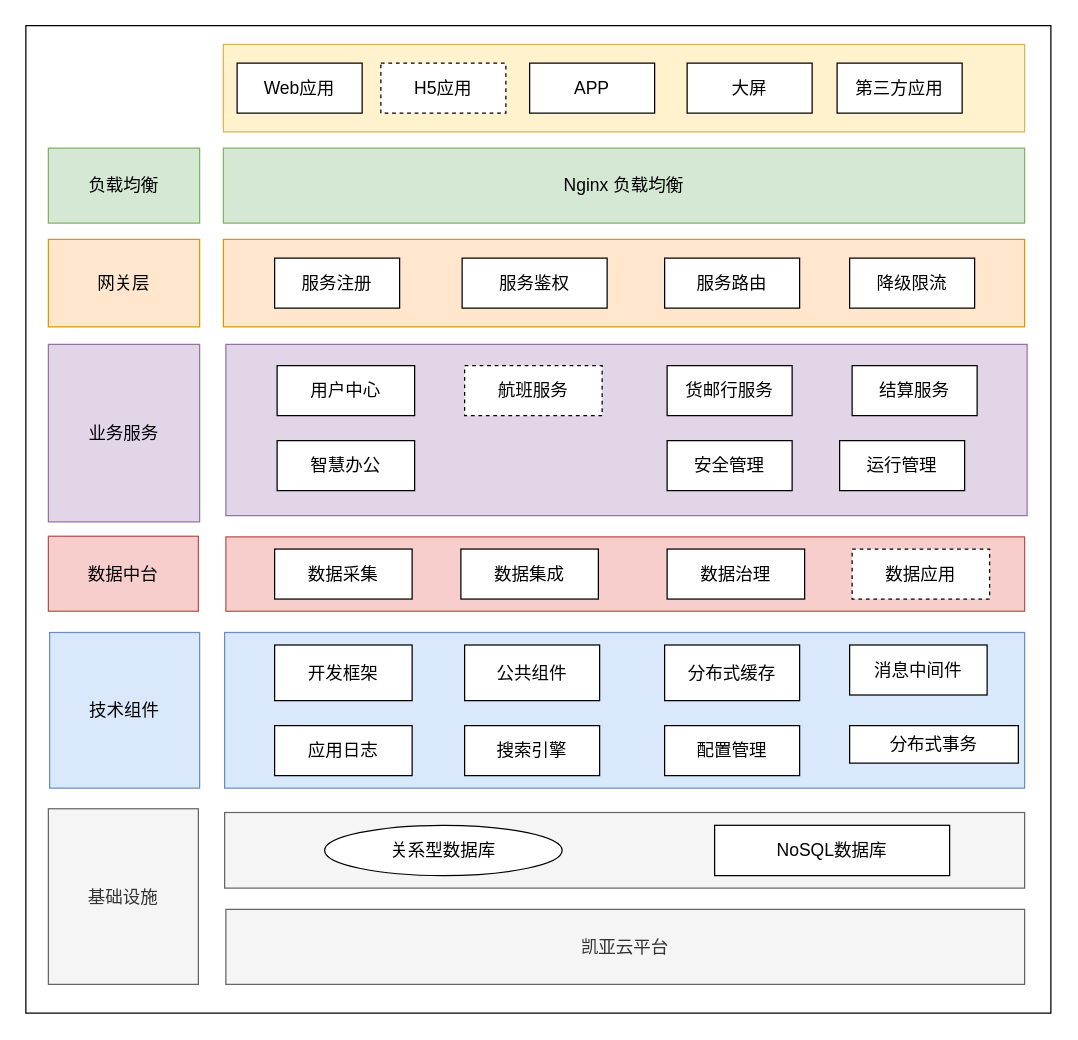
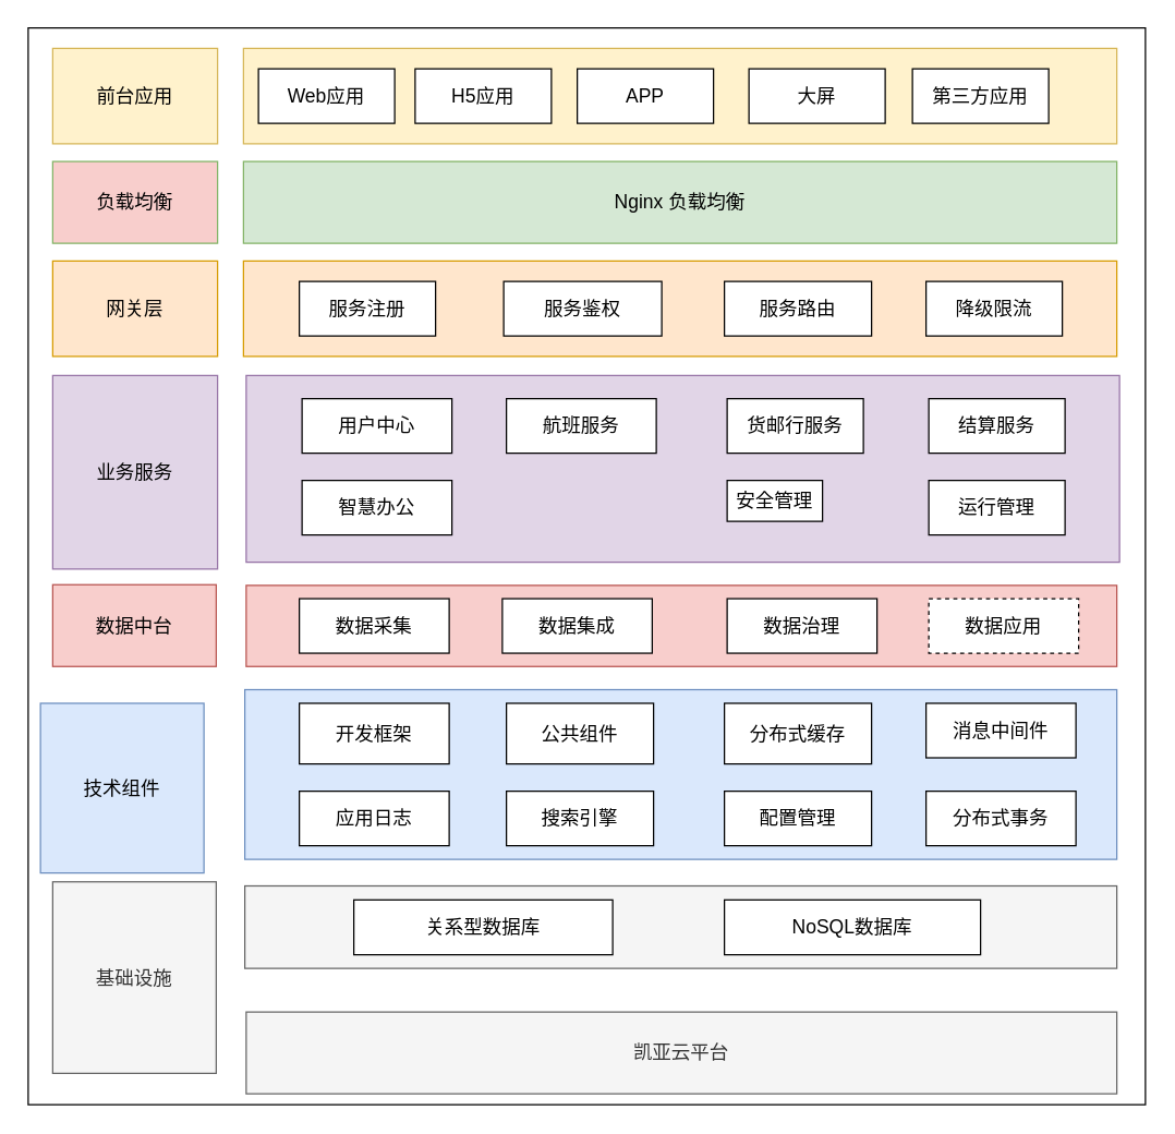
+ <mxCell id="11" value="前台应用" style="rounded=0;whiteSpace=wrap;html=1;fontSize=14;fillColor=#fff2cc;strokeColor=#d6b656;" parent="1" vertex="1"><mxGeometry x="38" y="35" width="121" height="70" as="geometry" /></mxCell>
- <mxCell id="14" value="H5应用" style="rounded=0;whiteSpace=wrap;html=1;fontFamily=Helvetica;fontSize=14;fontStyle=0;dashed=1;" vertex="1" parent="1"><mxGeometry x="304" y="50" width="100" height="40" as="geometry" /></mxCell>
+ <mxCell id="14" value="H5应用" style="rounded=0;whiteSpace=wrap;html=1;fontFamily=Helvetica;fontSize=14;fontStyle=0" vertex="1" parent="1"><mxGeometry x="304" y="50" width="100" height="40" as="geometry" /></mxCell>
- <mxCell id="39" value="负载均衡" style="rounded=0;whiteSpace=wrap;html=1;fontSize=14;fillColor=#d5e8d4;strokeColor=#82b366;" vertex="1" parent="1"><mxGeometry x="38" y="118" width="121" height="60" as="geometry" /></mxCell>
+ <mxCell id="39" value="负载均衡" style="rounded=0;whiteSpace=wrap;html=1;fontSize=14;fillColor=#f8cecc;strokeColor=#82b366;" vertex="1" parent="1"><mxGeometry x="38" y="118" width="121" height="60" as="geometry" /></mxCell>
- <mxCell id="24" value="航班服务" style="rounded=0;whiteSpace=wrap;html=1;fontFamily=Helvetica;fontSize=14;dashed=1;" vertex="1" parent="1"><mxGeometry x="371" y="292" width="110" height="40" as="geometry" /></mxCell>
+ <mxCell id="24" value="航班服务" style="rounded=0;whiteSpace=wrap;html=1;fontFamily=Helvetica;fontSize=14;" vertex="1" parent="1"><mxGeometry x="371" y="292" width="110" height="40" as="geometry" /></mxCell>
- <mxCell id="26" value="安全管理" style="rounded=0;whiteSpace=wrap;html=1;fontFamily=Helvetica;fontSize=14;" vertex="1" parent="1"><mxGeometry x="533" y="352" width="100" height="40" as="geometry" /></mxCell>
+ <mxCell id="26" value="安全管理" style="rounded=0;whiteSpace=wrap;html=1;fontFamily=Helvetica;fontSize=14;" vertex="1" parent="1"><mxGeometry x="533" y="352" width="70" height="30" as="geometry" /></mxCell>
- <mxCell id="25" value="运行管理" style="rounded=0;whiteSpace=wrap;html=1;fontFamily=Helvetica;fontSize=14;" vertex="1" parent="1"><mxGeometry x="671" y="352" width="100" height="40" as="geometry" /></mxCell>
+ <mxCell id="25" value="运行管理" style="rounded=0;whiteSpace=wrap;html=1;fontFamily=Helvetica;fontSize=14;" vertex="1" parent="1"><mxGeometry x="681" y="352" width="100" height="40" as="geometry" /></mxCell>
- <mxCell id="3" value="技术组件" style="rounded=0;whiteSpace=wrap;html=1;fontSize=14;fillColor=#dae8fc;strokeColor=#6c8ebf;" parent="1" vertex="1"><mxGeometry x="39" y="505.5" width="120" height="124.5" as="geometry" /></mxCell>
+ <mxCell id="3" value="技术组件" style="rounded=0;whiteSpace=wrap;html=1;fontSize=14;fillColor=#dae8fc;strokeColor=#6c8ebf;" parent="1" vertex="1"><mxGeometry x="29" y="515.5" width="120" height="124.5" as="geometry" /></mxCell>
- <mxCell id="34" value="分布式事务" style="rounded=0;whiteSpace=wrap;html=1;fontFamily=Helvetica;fontSize=14;" vertex="1" parent="1"><mxGeometry x="679" y="580" width="135" height="30" as="geometry" /></mxCell>
+ <mxCell id="34" value="分布式事务" style="rounded=0;whiteSpace=wrap;html=1;fontFamily=Helvetica;fontSize=14;" vertex="1" parent="1"><mxGeometry x="679" y="580" width="110" height="40" as="geometry" /></mxCell>
- <mxCell id="43" value="关系型数据库" style="ellipse;whiteSpace=wrap;html=1;fontFamily=Helvetica;fontSize=14;" vertex="1" parent="1"><mxGeometry x="259" y="659.75" width="190" height="40.25" as="geometry" /></mxCell>
+ <mxCell id="43" value="关系型数据库" style="rounded=0;whiteSpace=wrap;html=1;fontFamily=Helvetica;fontSize=14;" vertex="1" parent="1"><mxGeometry x="259" y="659.75" width="190" height="40.25" as="geometry" /></mxCell>
- <mxCell id="44" value="NoSQL数据库" style="rounded=0;whiteSpace=wrap;html=1;fontFamily=Helvetica;fontSize=14;" vertex="1" parent="1"><mxGeometry x="571" y="659.75" width="188" height="40.25" as="geometry" /></mxCell>
+ <mxCell id="44" value="NoSQL数据库" style="rounded=0;whiteSpace=wrap;html=1;fontFamily=Helvetica;fontSize=14;" vertex="1" parent="1"><mxGeometry x="531" y="659.75" width="188" height="40.25" as="geometry" /></mxCell>
- <mxCell id="22" value="凯亚云平台" style="rounded=0;whiteSpace=wrap;html=1;fontFamily=Helvetica;fontSize=14;fillColor=#f5f5f5;strokeColor=#666666;fontColor=#333333;" vertex="1" parent="1"><mxGeometry x="180" y="727" width="639" height="60" as="geometry" /></mxCell>
+ <mxCell id="22" value="凯亚云平台" style="rounded=0;whiteSpace=wrap;html=1;fontFamily=Helvetica;fontSize=14;fillColor=#f5f5f5;strokeColor=#666666;fontColor=#333333;" vertex="1" parent="1"><mxGeometry x="180" y="742" width="639" height="60" as="geometry" /></mxCell>
